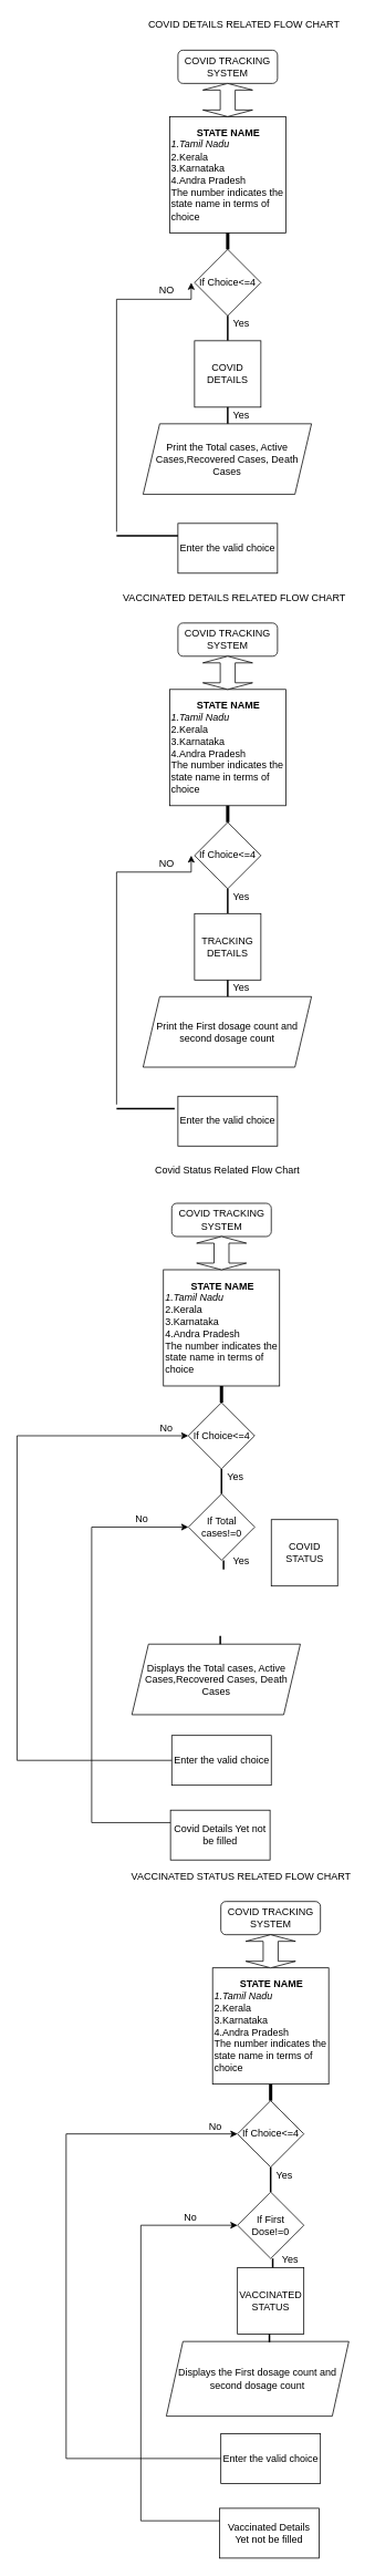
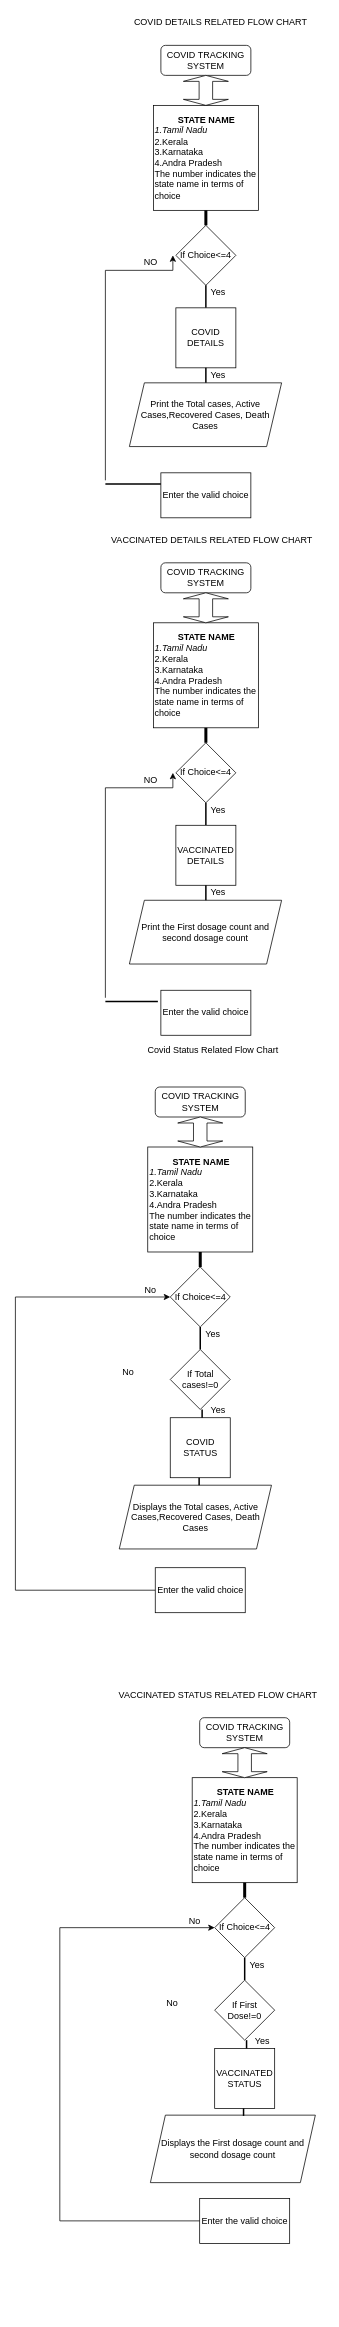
- <mxCell id="23" value="TRACKING DETAILS" style="whiteSpace=wrap;html=1;aspect=fixed;fontSize=12;" parent="1" vertex="1"><mxGeometry x="234" y="1100" width="80" height="80" as="geometry" /></mxCell>
+ <mxCell id="23" value="VACCINATED DETAILS" style="whiteSpace=wrap;html=1;aspect=fixed;fontSize=12;" parent="1" vertex="1"><mxGeometry x="234" y="1100" width="80" height="80" as="geometry" /></mxCell>
- <mxCell id="44" value="&amp;nbsp; &amp;nbsp; &amp;nbsp; &amp;nbsp; &amp;nbsp; &amp;nbsp; &amp;nbsp; Covid Status Related Flow Chart" style="text;html=1;align=center;verticalAlign=middle;resizable=0;points=[];autosize=1;strokeColor=none;fillColor=none;fontSize=12;" parent="1" vertex="1"><mxGeometry x="130" y="1400" width="240" height="20" as="geometry" /></mxCell>
+ <mxCell id="44" value="&amp;nbsp; &amp;nbsp; &amp;nbsp; &amp;nbsp; &amp;nbsp; &amp;nbsp; &amp;nbsp; Covid Status Related Flow Chart" style="text;html=1;align=center;verticalAlign=middle;resizable=0;points=[];autosize=1;strokeColor=none;fillColor=none;fontSize=12;" parent="1" vertex="1"><mxGeometry x="140" y="1390" width="240" height="20" as="geometry" /></mxCell>
- <mxCell id="50" value="" style="edgeStyle=elbowEdgeStyle;elbow=horizontal;endArrow=classic;html=1;rounded=0;fontSize=12;entryX=0;entryY=0.5;entryDx=0;entryDy=0;exitX=0;exitY=0.25;exitDx=0;exitDy=0;" parent="1" source="49" target="45" edge="1"><mxGeometry width="50" height="50" relative="1" as="geometry"><mxPoint x="240" y="2040" as="sourcePoint" /><mxPoint x="290" y="1990" as="targetPoint" /><Array as="points"><mxPoint x="110" y="2020" /></Array></mxGeometry></mxCell>
- <mxCell id="40" value="COVID STATUS" style="whiteSpace=wrap;html=1;aspect=fixed;fontSize=12;" parent="1" vertex="1"><mxGeometry x="326.5" y="1830" width="80" height="80" as="geometry" /></mxCell>
+ <mxCell id="40" value="COVID STATUS" style="whiteSpace=wrap;html=1;aspect=fixed;fontSize=12;" parent="1" vertex="1"><mxGeometry x="226.5" y="1890" width="80" height="80" as="geometry" /></mxCell>
- <mxCell id="49" value="Covid Details Yet not be filled" style="rounded=0;whiteSpace=wrap;html=1;fontSize=12;" parent="1" vertex="1"><mxGeometry x="205" y="2180" width="120" height="60" as="geometry" /></mxCell>
- <mxCell id="69" value="" style="edgeStyle=elbowEdgeStyle;elbow=horizontal;endArrow=classic;html=1;rounded=0;fontSize=12;entryX=0;entryY=0.5;entryDx=0;entryDy=0;exitX=0;exitY=0.25;exitDx=0;exitDy=0;" parent="1" source="68" target="64" edge="1"><mxGeometry width="50" height="50" relative="1" as="geometry"><mxPoint x="299.25" y="2881" as="sourcePoint" /><mxPoint x="349.25" y="2831" as="targetPoint" /><Array as="points"><mxPoint x="169.25" y="2861" /></Array></mxGeometry></mxCell>
- <mxCell id="68" value="Vaccinated Details Yet not be filled" style="rounded=0;whiteSpace=wrap;html=1;fontSize=12;" parent="1" vertex="1"><mxGeometry x="264.25" y="3021" width="120" height="60" as="geometry" /></mxCell>
